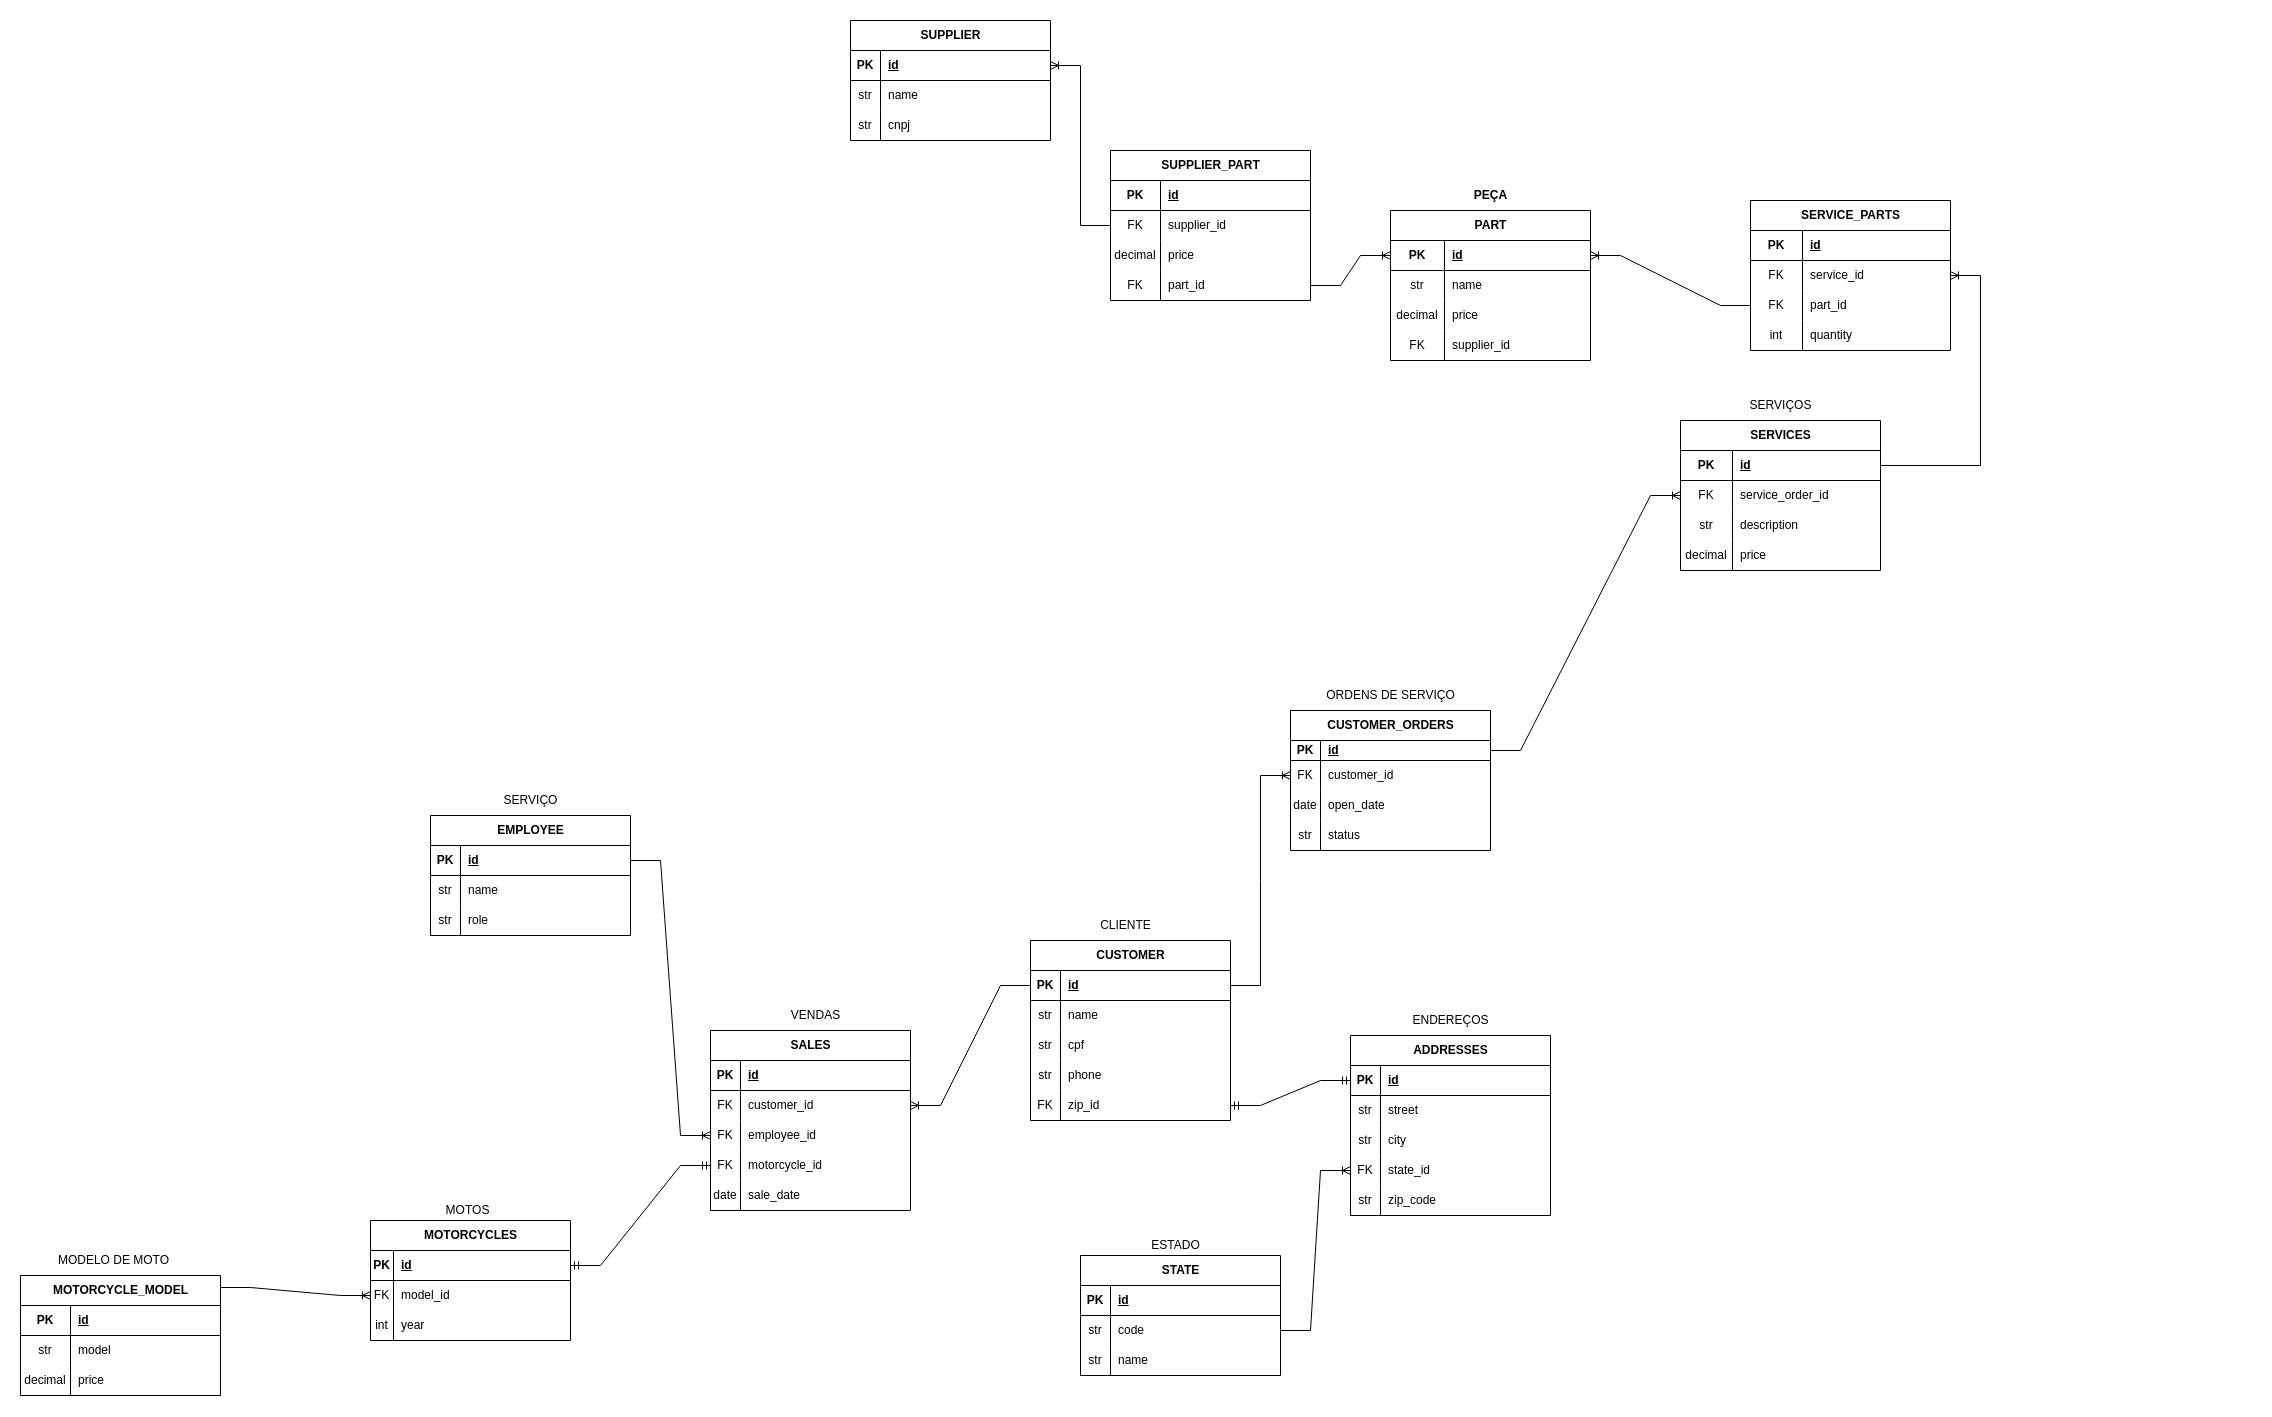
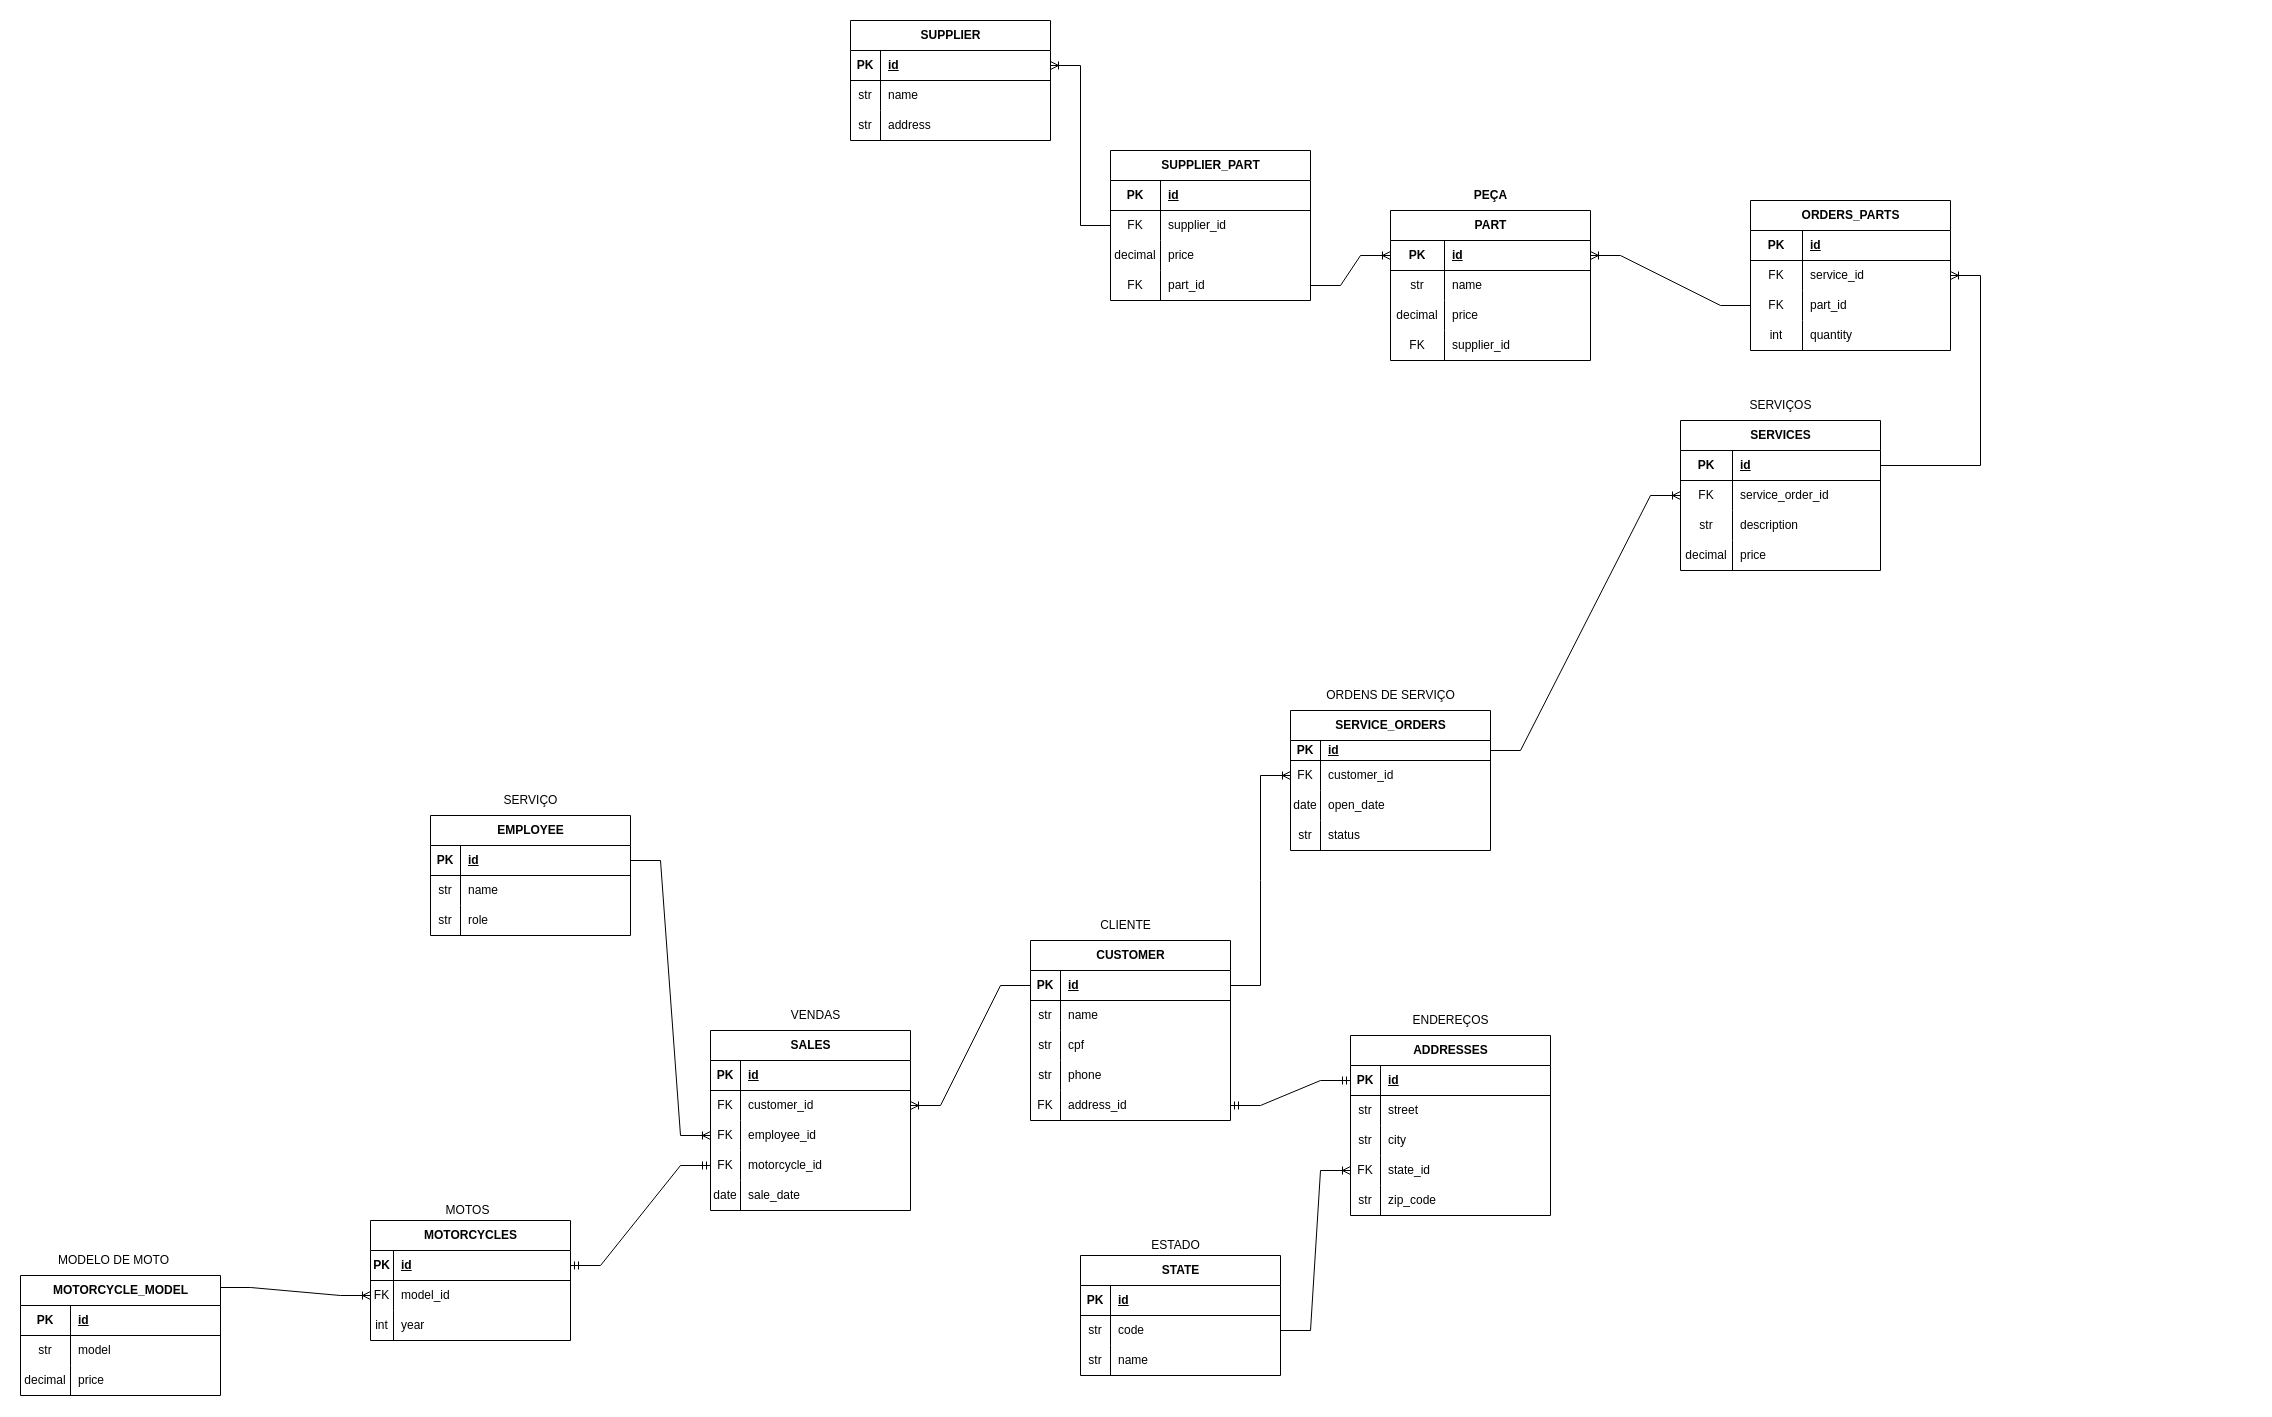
- <mxCell id="106" value="cnpj" style="shape=partialRectangle;connectable=0;fillColor=none;top=0;left=0;bottom=0;right=0;align=left;spacingLeft=6;overflow=hidden;whiteSpace=wrap;html=1;" parent="104" vertex="1"><mxGeometry x="30" width="170" height="30" as="geometry"><mxRectangle width="170" height="30" as="alternateBounds" /></mxGeometry></mxCell>
+ <mxCell id="106" value="address" style="shape=partialRectangle;connectable=0;fillColor=none;top=0;left=0;bottom=0;right=0;align=left;spacingLeft=6;overflow=hidden;whiteSpace=wrap;html=1;" parent="104" vertex="1"><mxGeometry x="30" width="170" height="30" as="geometry"><mxRectangle width="170" height="30" as="alternateBounds" /></mxGeometry></mxCell>
- <mxCell id="149" value="&lt;div&gt;SERVICE_PARTS&lt;/div&gt;" style="shape=table;startSize=30;container=1;collapsible=1;childLayout=tableLayout;fixedRows=1;rowLines=0;fontStyle=1;align=center;resizeLast=1;html=1;" parent="1" vertex="1"><mxGeometry x="1750" y="200" width="200" height="150" as="geometry" /></mxCell>
+ <mxCell id="149" value="&lt;div&gt;ORDERS_PARTS&lt;/div&gt;" style="shape=table;startSize=30;container=1;collapsible=1;childLayout=tableLayout;fixedRows=1;rowLines=0;fontStyle=1;align=center;resizeLast=1;html=1;" parent="1" vertex="1"><mxGeometry x="1750" y="200" width="200" height="150" as="geometry" /></mxCell>
- <mxCell id="107" value=" CUSTOMER_ORDERS" style="shape=table;startSize=30;container=1;collapsible=1;childLayout=tableLayout;fixedRows=1;rowLines=0;fontStyle=1;align=center;resizeLast=1;html=1;" parent="1" vertex="1"><mxGeometry x="1290" y="709.999" width="200" height="140" as="geometry" /></mxCell>
+ <mxCell id="107" value=" SERVICE_ORDERS" style="shape=table;startSize=30;container=1;collapsible=1;childLayout=tableLayout;fixedRows=1;rowLines=0;fontStyle=1;align=center;resizeLast=1;html=1;" parent="1" vertex="1"><mxGeometry x="1290" y="709.999" width="200" height="140" as="geometry" /></mxCell>
- <mxCell id="17" value="zip_id" style="shape=partialRectangle;connectable=0;fillColor=none;top=0;left=0;bottom=0;right=0;align=left;spacingLeft=6;overflow=hidden;whiteSpace=wrap;html=1;" parent="15" vertex="1"><mxGeometry x="30" width="170" height="30" as="geometry"><mxRectangle width="170" height="30" as="alternateBounds" /></mxGeometry></mxCell>
+ <mxCell id="17" value="address_id" style="shape=partialRectangle;connectable=0;fillColor=none;top=0;left=0;bottom=0;right=0;align=left;spacingLeft=6;overflow=hidden;whiteSpace=wrap;html=1;" parent="15" vertex="1"><mxGeometry x="30" width="170" height="30" as="geometry"><mxRectangle width="170" height="30" as="alternateBounds" /></mxGeometry></mxCell>
